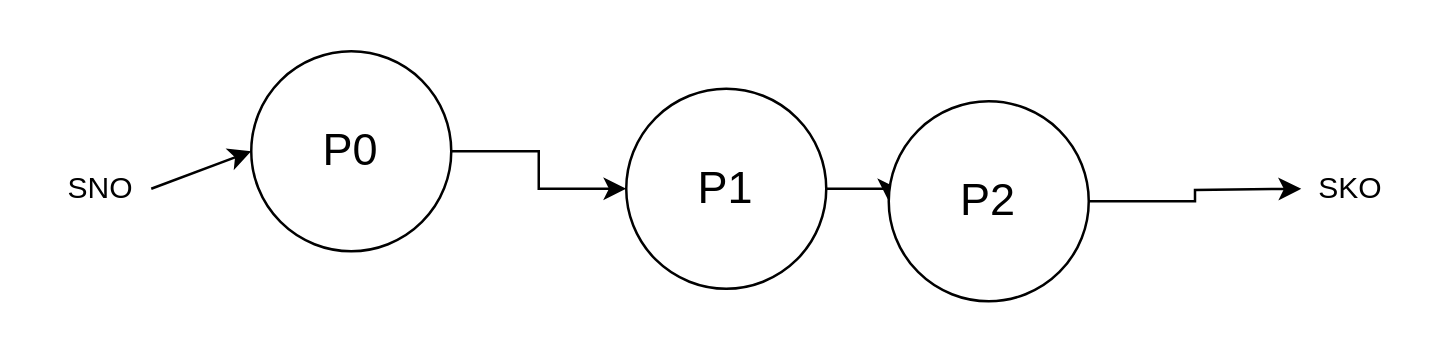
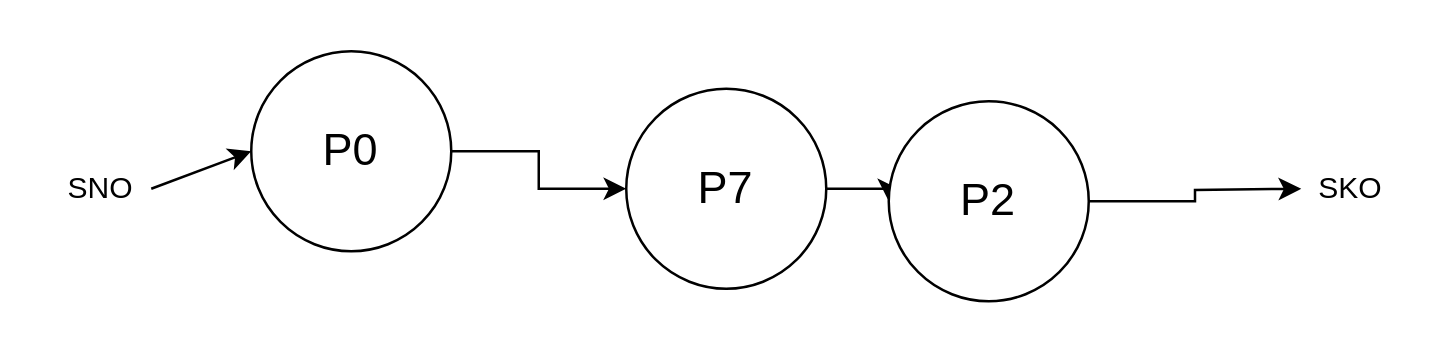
- <mxCell id="5" value="P1" style="ellipse;whiteSpace=wrap;html=1;aspect=fixed;fontSize=18;" vertex="1" parent="1"><mxGeometry x="250" y="35" width="80" height="80" as="geometry" /></mxCell>
+ <mxCell id="5" value="P7" style="ellipse;whiteSpace=wrap;html=1;aspect=fixed;fontSize=18;" vertex="1" parent="1"><mxGeometry x="250" y="35" width="80" height="80" as="geometry" /></mxCell>
